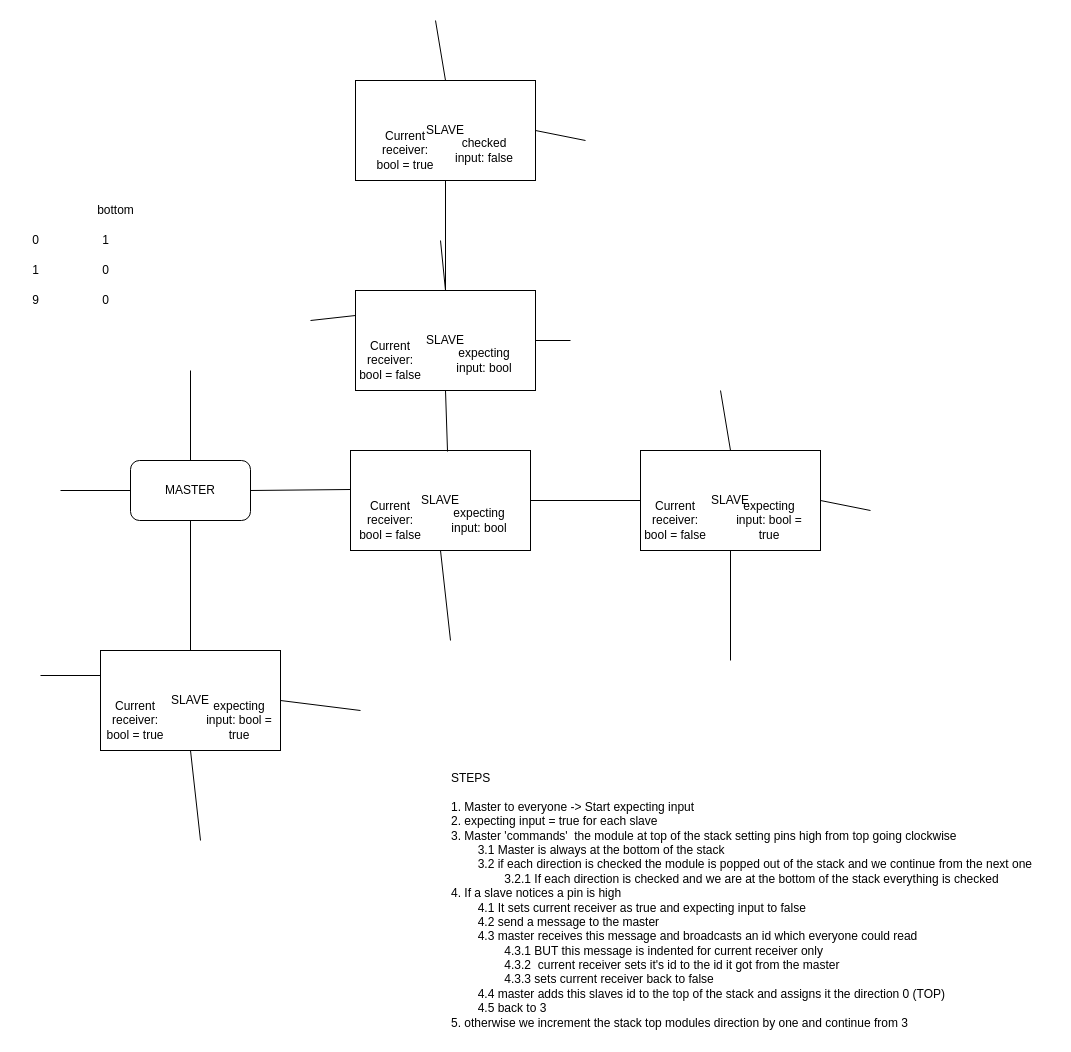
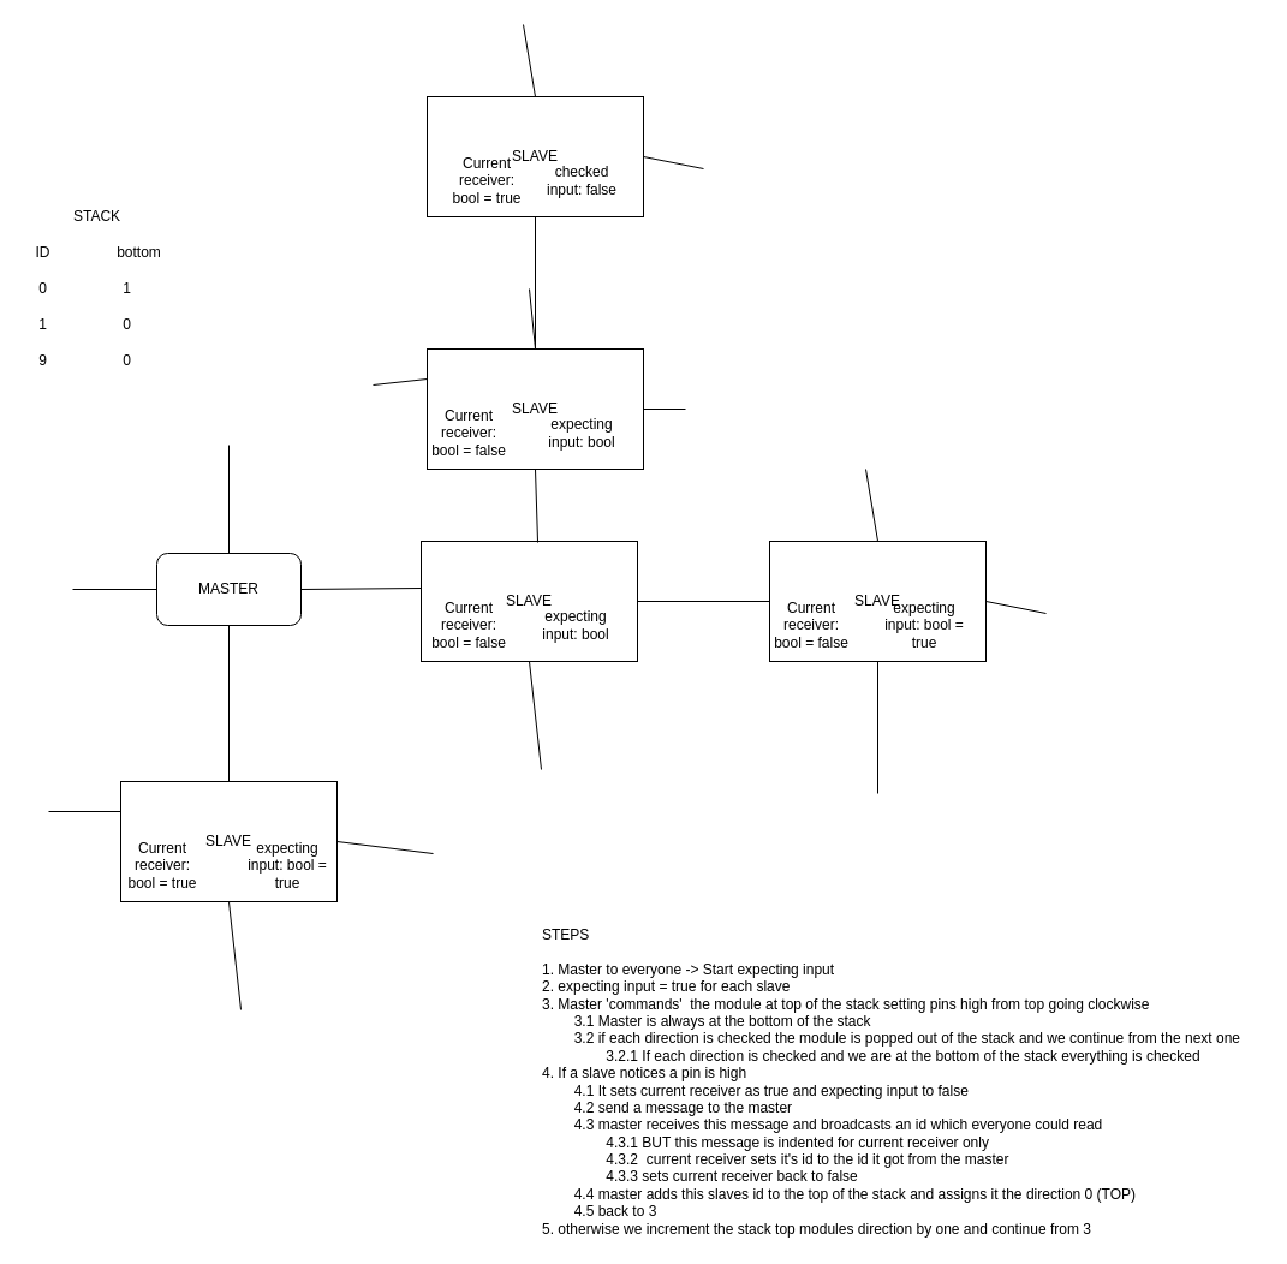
+ <mxCell id="31" value="STACK" style="text;html=1;align=center;verticalAlign=middle;resizable=0;points=[];autosize=1;strokeColor=none;" parent="1" vertex="1"><mxGeometry x="55" y="170" width="50" height="20" as="geometry" /></mxCell>
+ <mxCell id="32" value="ID" style="text;html=1;align=center;verticalAlign=middle;resizable=0;points=[];autosize=1;strokeColor=none;" parent="1" vertex="1"><mxGeometry x="20" y="200" width="30" height="20" as="geometry" /></mxCell>
